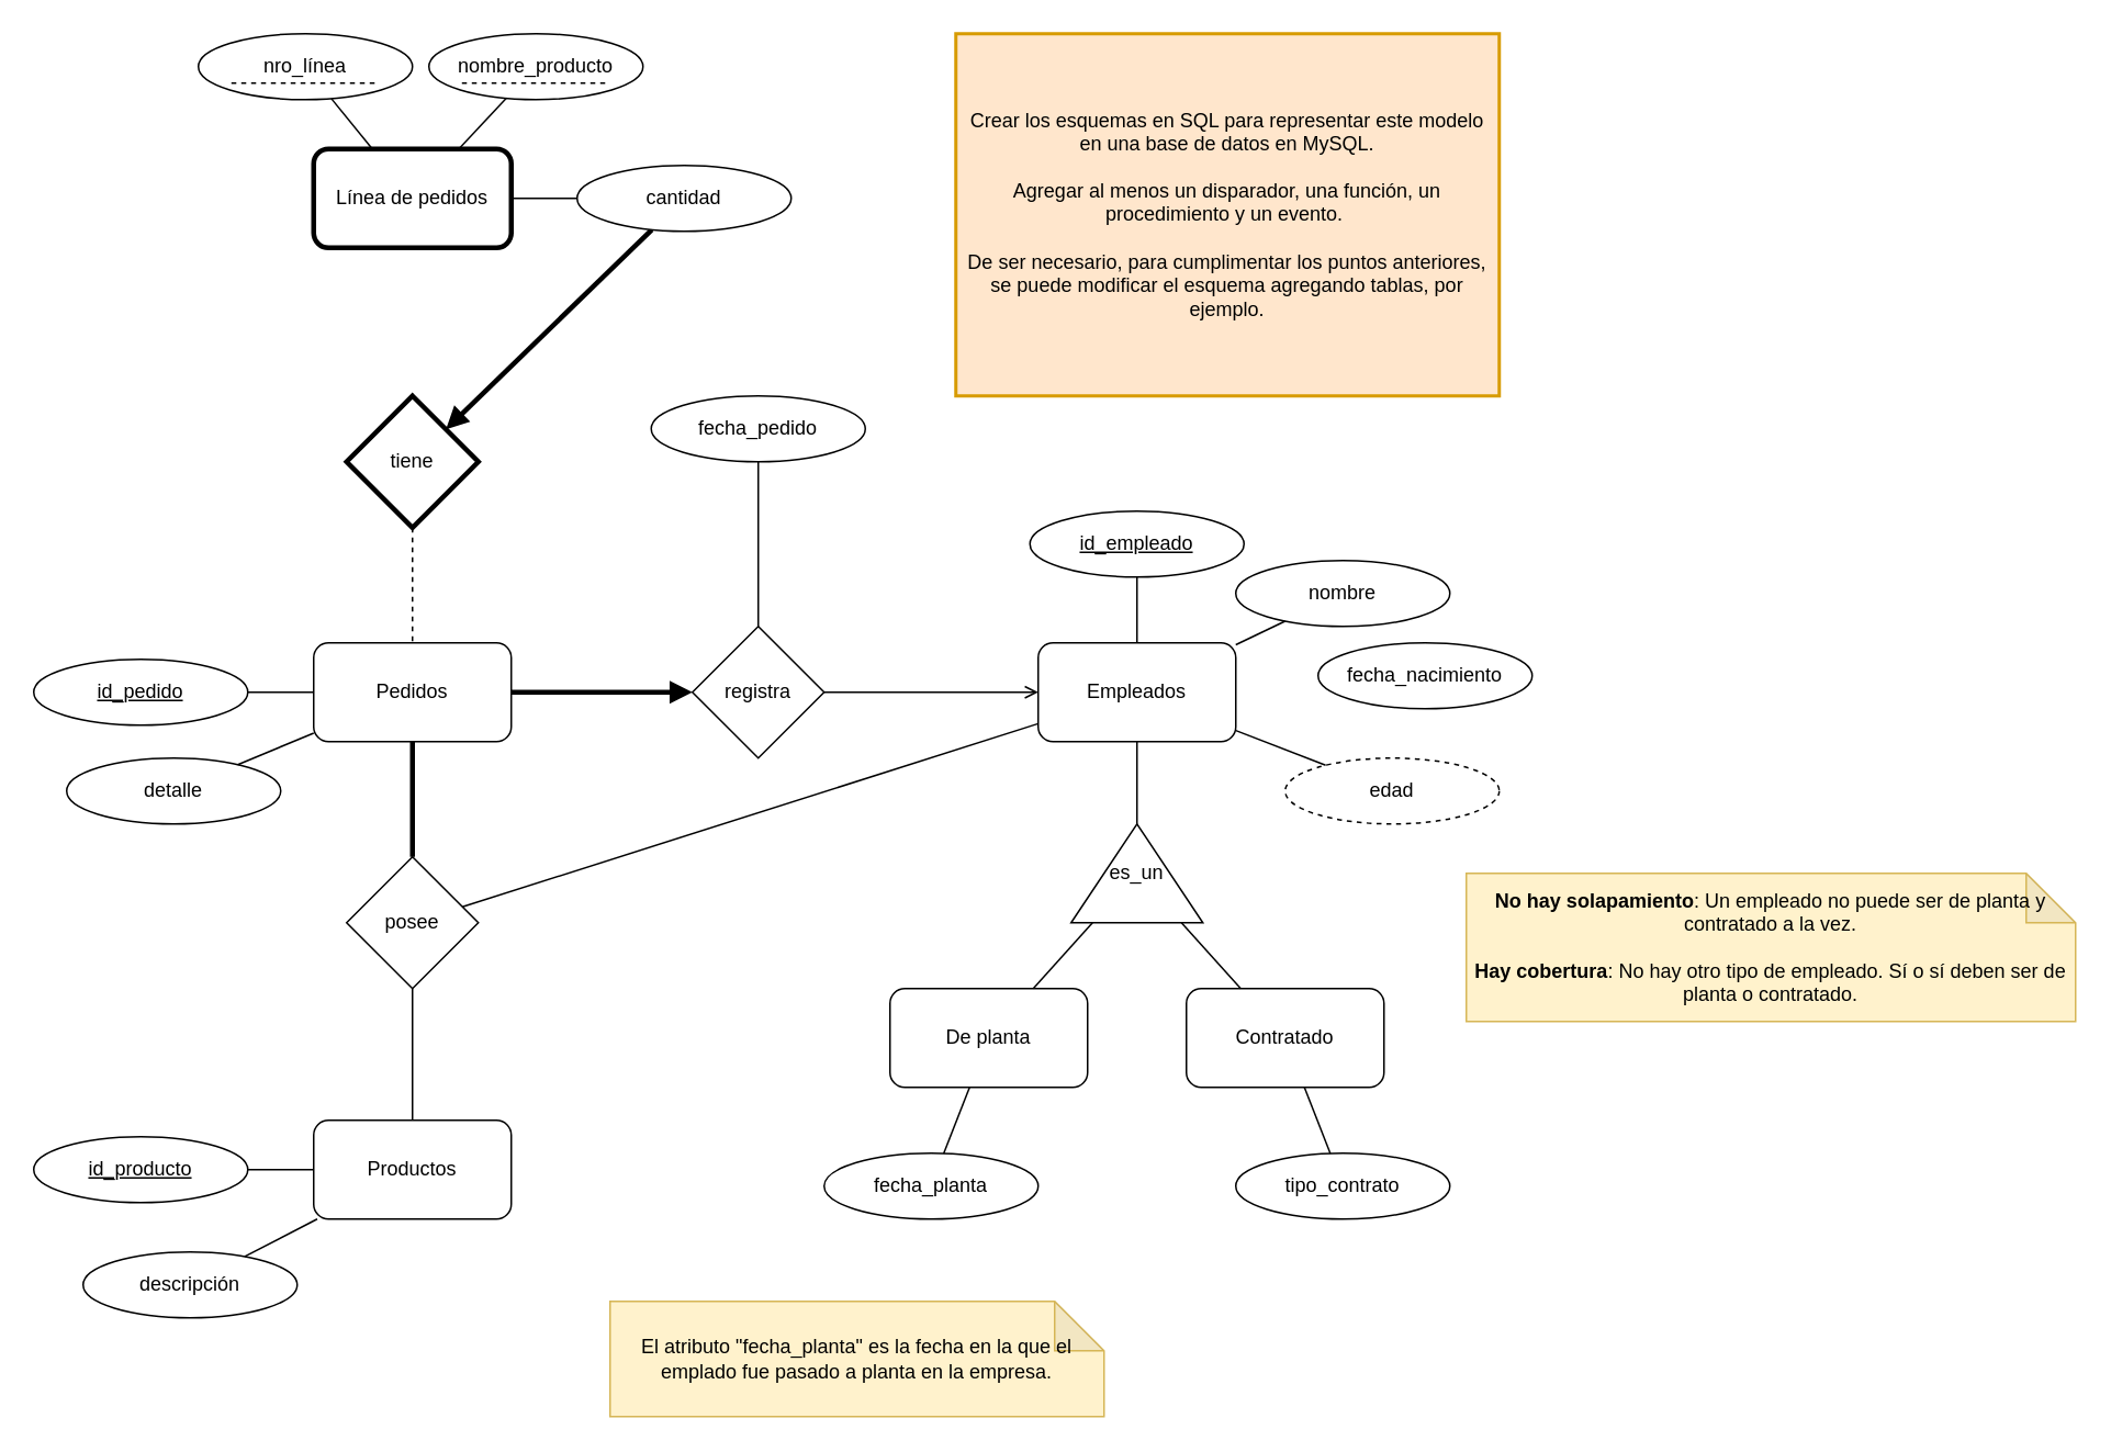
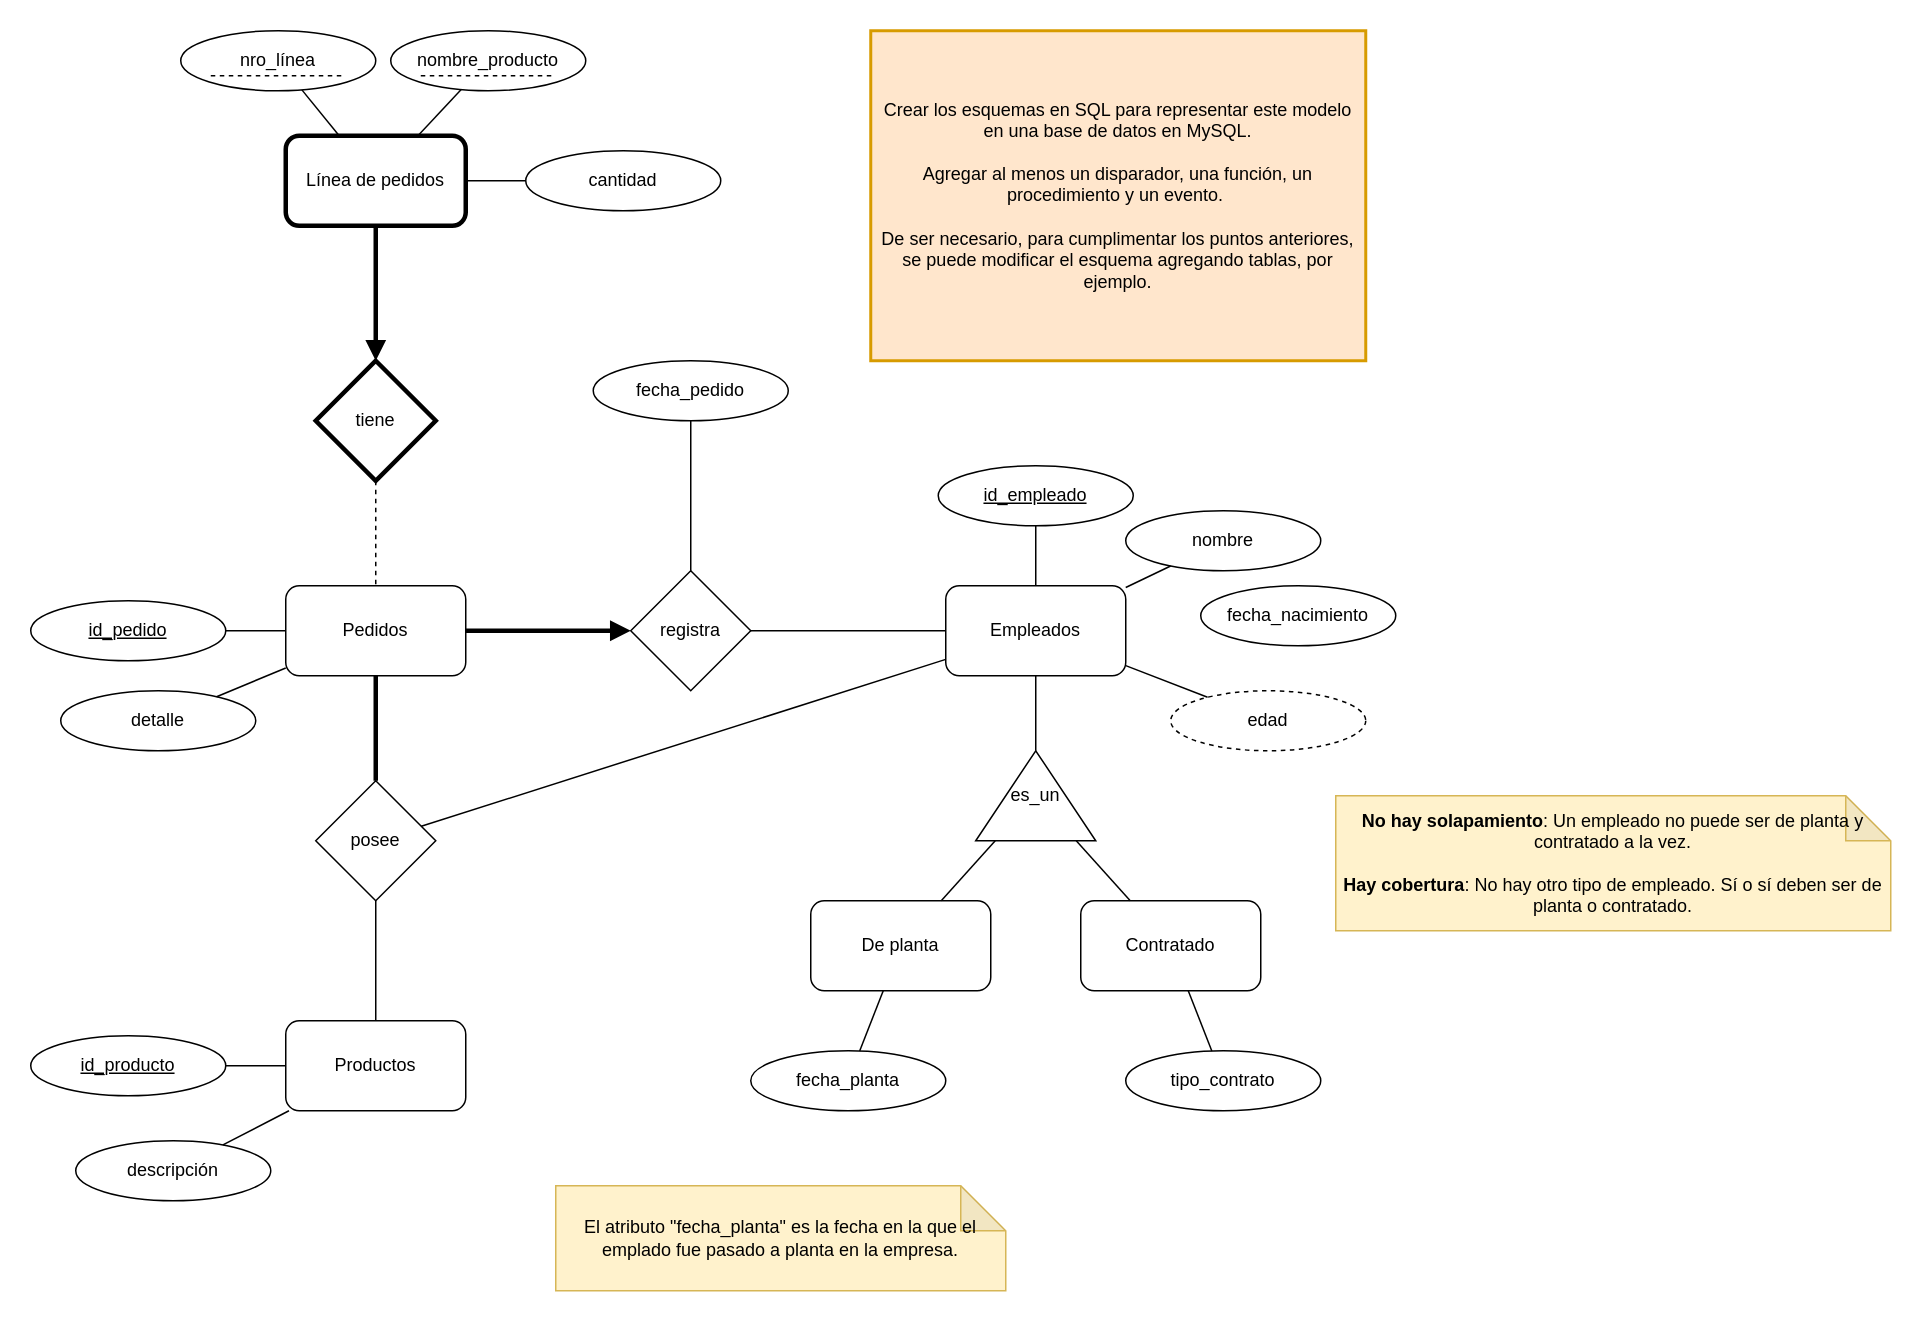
- <mxCell id="17" value="" style="endArrow=none;html=1;rounded=0;strokeWidth=3;endFill=0;startArrow=block;startFill=1;" parent="1" source="11" target="40" edge="1"><mxGeometry width="50" height="50" relative="1" as="geometry"><mxPoint x="580" y="490" as="sourcePoint" /><mxPoint x="630" y="440" as="targetPoint" /></mxGeometry></mxCell>
+ <mxCell id="17" value="" style="endArrow=none;html=1;rounded=0;strokeWidth=3;endFill=0;startArrow=block;startFill=1;" parent="1" source="11" target="10" edge="1"><mxGeometry width="50" height="50" relative="1" as="geometry"><mxPoint x="580" y="490" as="sourcePoint" /><mxPoint x="630" y="440" as="targetPoint" /></mxGeometry></mxCell>
- <mxCell id="12" value="" style="endArrow=open;html=1;rounded=0;" parent="1" source="8" target="5" edge="1"><mxGeometry width="50" height="50" relative="1" as="geometry"><mxPoint x="580" y="490" as="sourcePoint" /><mxPoint x="630" y="440" as="targetPoint" /></mxGeometry></mxCell>
+ <mxCell id="12" value="" style="endArrow=none;html=1;rounded=0;" parent="1" source="8" target="5" edge="1"><mxGeometry width="50" height="50" relative="1" as="geometry"><mxPoint x="580" y="490" as="sourcePoint" /><mxPoint x="630" y="440" as="targetPoint" /></mxGeometry></mxCell>
